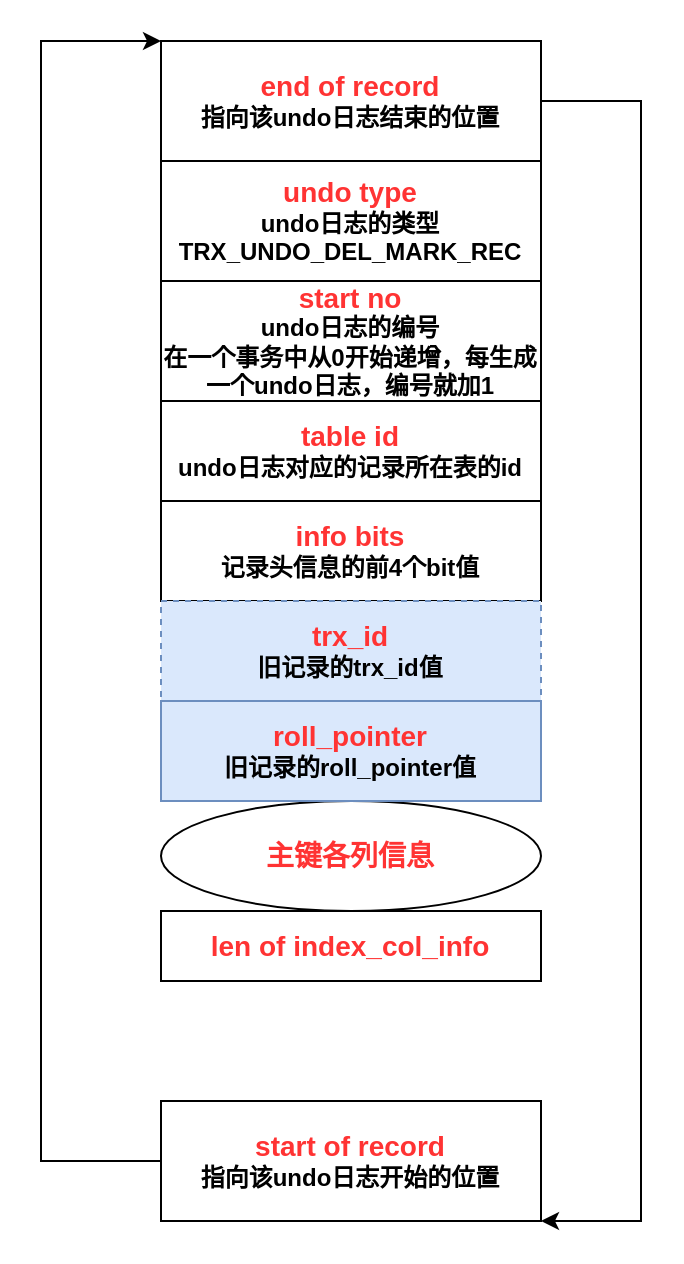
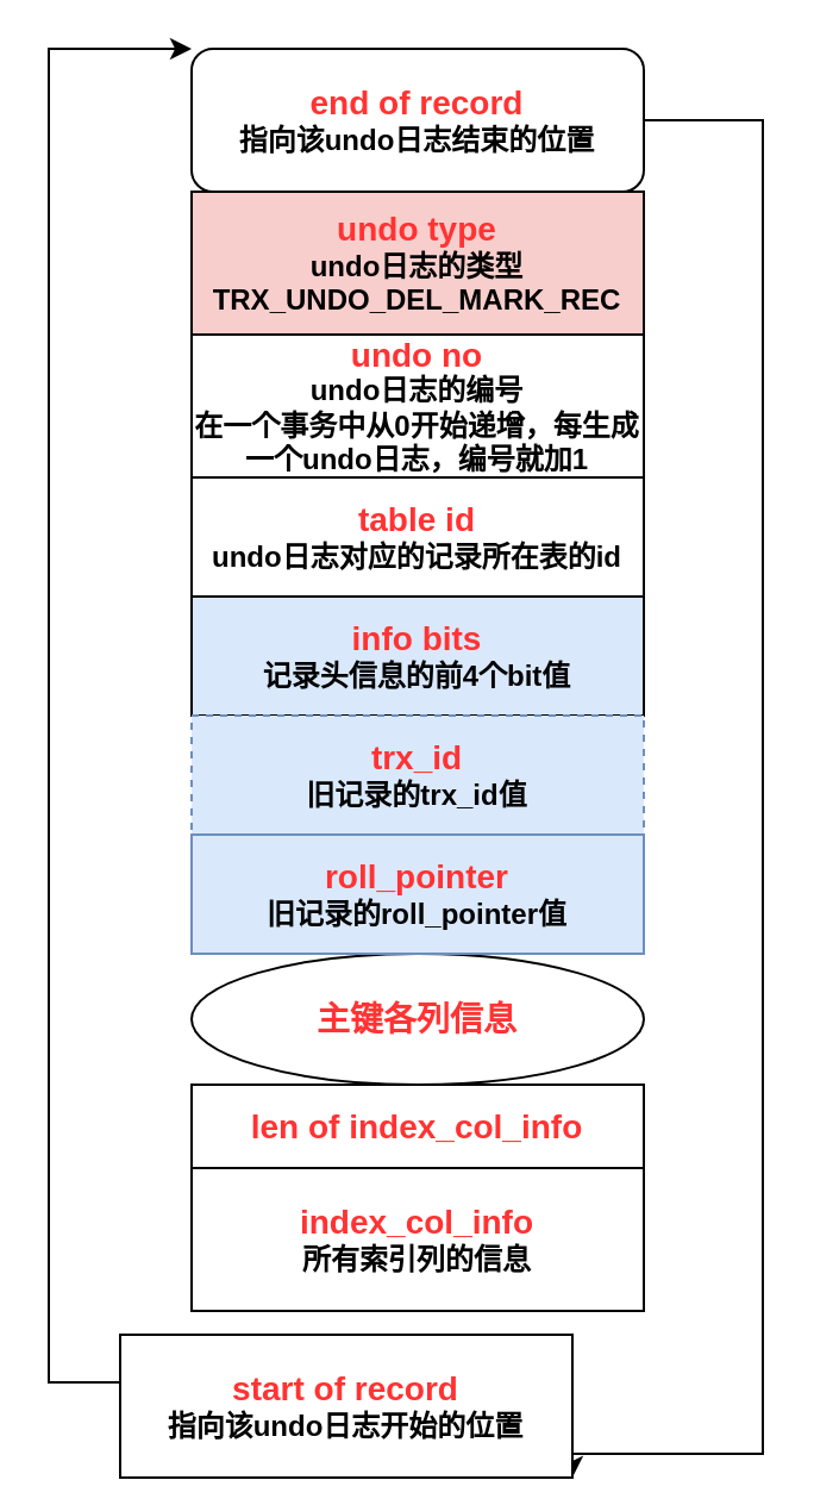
- <mxCell id="3" value="&lt;b style=&quot;font-size: 14px&quot;&gt;&lt;font color=&quot;#ff3333&quot;&gt;end of record&lt;br&gt;&lt;/font&gt;&lt;/b&gt;&lt;b&gt;指向该undo日志结束的位置&lt;/b&gt;" style="rounded=0;whiteSpace=wrap;html=1;" vertex="1" parent="1"><mxGeometry x="80" y="20" width="190" height="60" as="geometry" /></mxCell>
+ <mxCell id="3" value="&lt;b style=&quot;font-size: 14px&quot;&gt;&lt;font color=&quot;#ff3333&quot;&gt;end of record&lt;br&gt;&lt;/font&gt;&lt;/b&gt;&lt;b&gt;指向该undo日志结束的位置&lt;/b&gt;" style="whiteSpace=wrap;html=1;rounded=1;" vertex="1" parent="1"><mxGeometry x="80" y="20" width="190" height="60" as="geometry" /></mxCell>
- <mxCell id="6" value="&lt;b&gt;&lt;font color=&quot;#ff3333&quot;&gt;&lt;span style=&quot;font-size: 14px&quot;&gt;undo type&lt;br&gt;&lt;/span&gt;&lt;/font&gt;undo日志的类型&lt;br&gt;TRX_UNDO_DEL_MARK_REC&lt;br&gt;&lt;/b&gt;" style="rounded=0;whiteSpace=wrap;html=1;" vertex="1" parent="1"><mxGeometry x="80" y="80" width="190" height="60" as="geometry" /></mxCell>
+ <mxCell id="6" value="&lt;b&gt;&lt;font color=&quot;#ff3333&quot;&gt;&lt;span style=&quot;font-size: 14px&quot;&gt;undo type&lt;br&gt;&lt;/span&gt;&lt;/font&gt;undo日志的类型&lt;br&gt;TRX_UNDO_DEL_MARK_REC&lt;br&gt;&lt;/b&gt;" style="rounded=0;whiteSpace=wrap;html=1;fillColor=#f8cecc;" vertex="1" parent="1"><mxGeometry x="80" y="80" width="190" height="60" as="geometry" /></mxCell>
- <mxCell id="7" value="&lt;b&gt;&lt;font color=&quot;#ff3333&quot;&gt;&lt;span style=&quot;font-size: 14px&quot;&gt;start no&lt;br&gt;&lt;/span&gt;&lt;/font&gt;undo日志的编号&lt;br&gt;在一个事务中从0开始递增，每生成一个undo日志，编号就加1&lt;br&gt;&lt;/b&gt;" style="rounded=0;whiteSpace=wrap;html=1;" vertex="1" parent="1"><mxGeometry x="80" y="140" width="190" height="60" as="geometry" /></mxCell>
+ <mxCell id="7" value="&lt;b&gt;&lt;font color=&quot;#ff3333&quot;&gt;&lt;span style=&quot;font-size: 14px&quot;&gt;undo no&lt;br&gt;&lt;/span&gt;&lt;/font&gt;undo日志的编号&lt;br&gt;在一个事务中从0开始递增，每生成一个undo日志，编号就加1&lt;br&gt;&lt;/b&gt;" style="rounded=0;whiteSpace=wrap;html=1;" vertex="1" parent="1"><mxGeometry x="80" y="140" width="190" height="60" as="geometry" /></mxCell>
- <mxCell id="10" value="&lt;b&gt;&lt;font color=&quot;#ff3333&quot;&gt;&lt;span style=&quot;font-size: 14px&quot;&gt;info bits&lt;br&gt;&lt;/span&gt;&lt;/font&gt;记录头信息的前4个bit值&lt;br&gt;&lt;/b&gt;" style="rounded=0;whiteSpace=wrap;html=1;" vertex="1" parent="1"><mxGeometry x="80" y="250" width="190" height="50" as="geometry" /></mxCell>
+ <mxCell id="10" value="&lt;b&gt;&lt;font color=&quot;#ff3333&quot;&gt;&lt;span style=&quot;font-size: 14px&quot;&gt;info bits&lt;br&gt;&lt;/span&gt;&lt;/font&gt;记录头信息的前4个bit值&lt;br&gt;&lt;/b&gt;" style="rounded=0;whiteSpace=wrap;html=1;fillColor=#dae8fc;" vertex="1" parent="1"><mxGeometry x="80" y="250" width="190" height="50" as="geometry" /></mxCell>
+ <mxCell id="14" value="&lt;b&gt;&lt;font color=&quot;#ff3333&quot;&gt;&lt;span style=&quot;font-size: 14px&quot;&gt;index_col_info&lt;br&gt;&lt;/span&gt;&lt;/font&gt;所有索引列的信息&lt;br&gt;&lt;/b&gt;" style="rounded=0;whiteSpace=wrap;html=1;" vertex="1" parent="1"><mxGeometry x="80" y="490" width="190" height="60" as="geometry" /></mxCell>
- <mxCell id="5" value="&lt;b style=&quot;font-size: 14px&quot;&gt;&lt;font color=&quot;#ff3333&quot;&gt;start of record&lt;br&gt;&lt;/font&gt;&lt;/b&gt;&lt;b&gt;指向该undo日志开始的位置&lt;/b&gt;" style="rounded=0;whiteSpace=wrap;html=1;" vertex="1" parent="1"><mxGeometry x="80" y="550" width="190" height="60" as="geometry" /></mxCell>
+ <mxCell id="5" value="&lt;b style=&quot;font-size: 14px&quot;&gt;&lt;font color=&quot;#ff3333&quot;&gt;start of record&lt;br&gt;&lt;/font&gt;&lt;/b&gt;&lt;b&gt;指向该undo日志开始的位置&lt;/b&gt;" style="rounded=0;whiteSpace=wrap;html=1;" vertex="1" parent="1"><mxGeometry x="50" y="560" width="190" height="60" as="geometry" /></mxCell>
